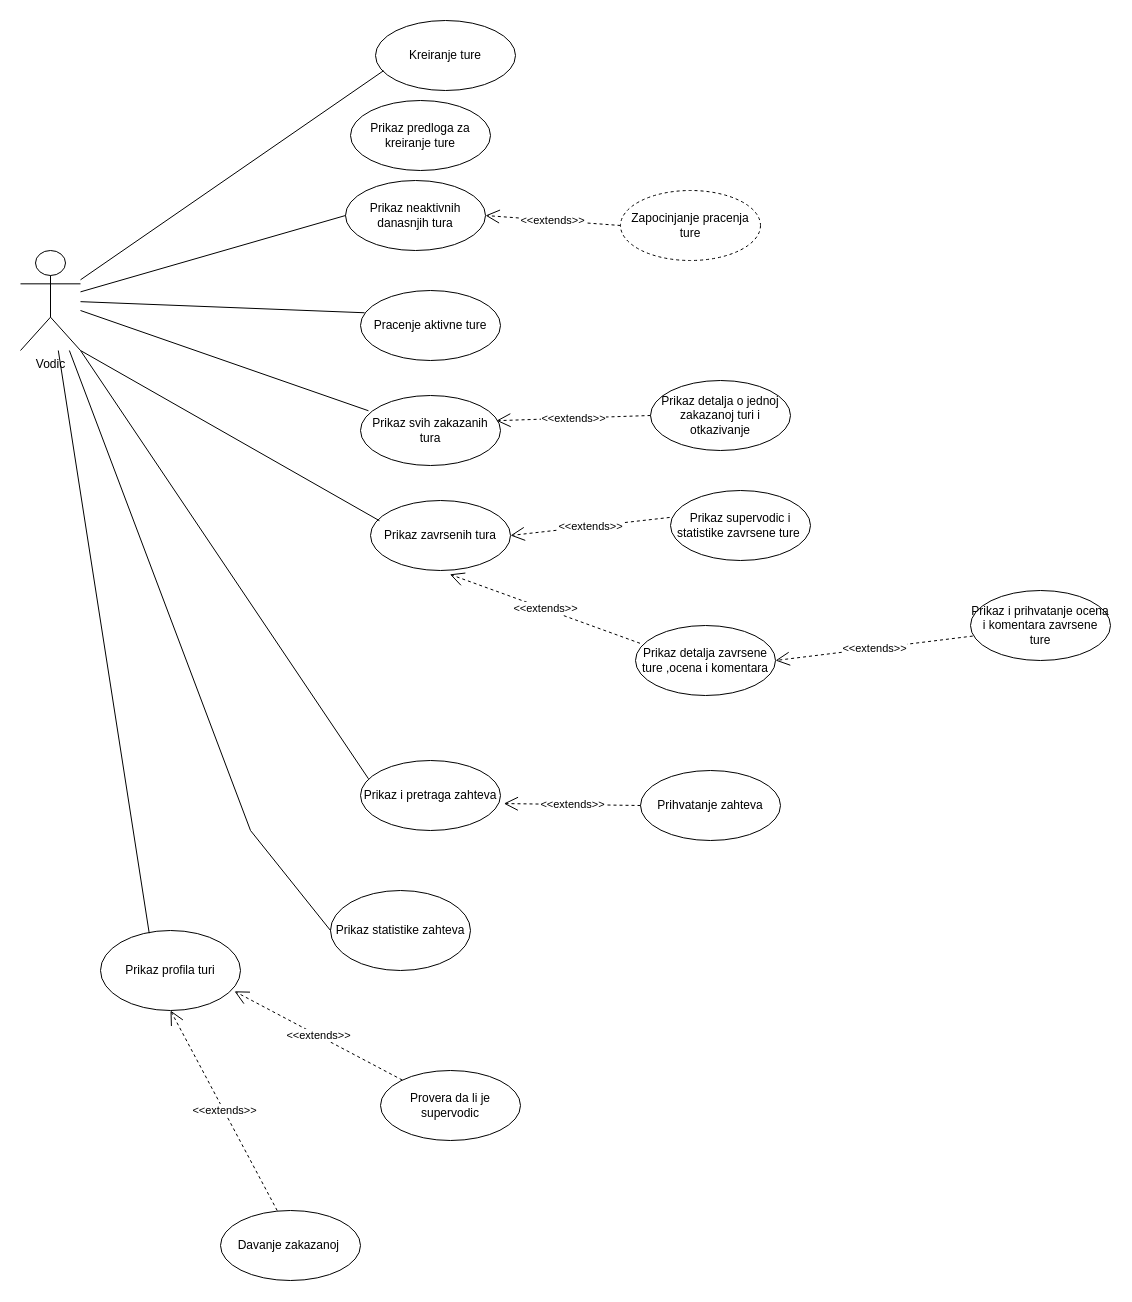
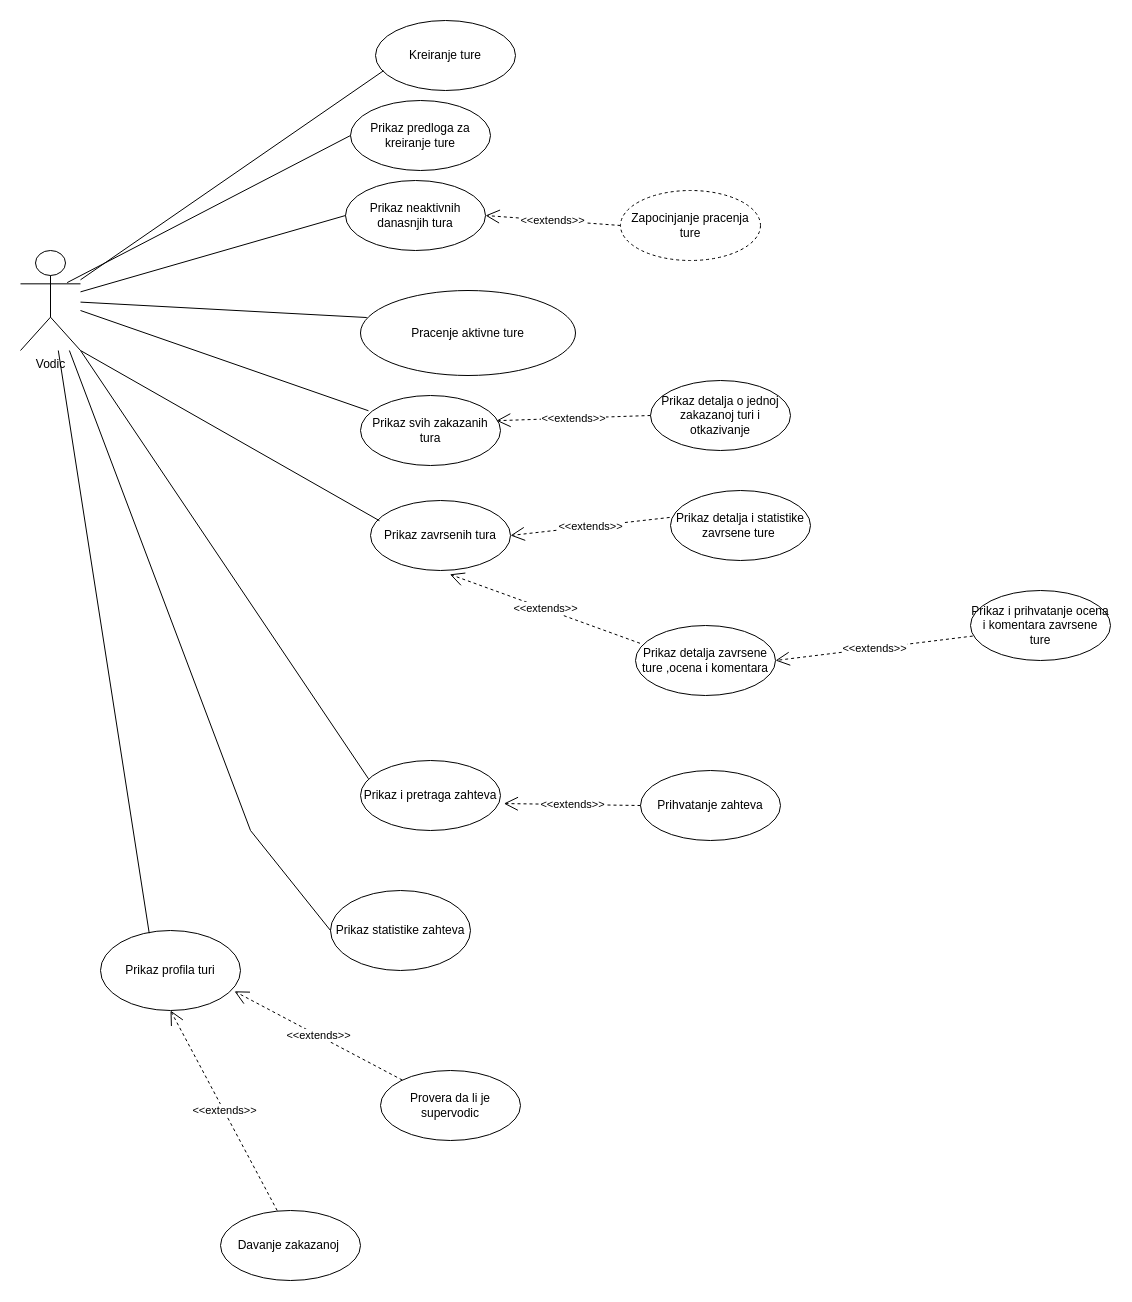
+ <mxCell id="22" value="" style="endArrow=none;html=1;rounded=0;entryX=0;entryY=0.5;entryDx=0;entryDy=0;exitX=0.778;exitY=0.321;exitDx=0;exitDy=0;exitPerimeter=0;" edge="1" parent="1" source="2" target="21"><mxGeometry width="50" height="50" relative="1" as="geometry"><mxPoint x="50" y="360" as="sourcePoint" /><mxPoint x="328" y="152" as="targetPoint" /></mxGeometry></mxCell>
- <mxCell id="9" value="Pracenje aktivne ture" style="ellipse;whiteSpace=wrap;html=1;" vertex="1" parent="1"><mxGeometry x="360" y="290" width="140" height="70" as="geometry" /></mxCell>
+ <mxCell id="9" value="Pracenje aktivne ture" style="ellipse;whiteSpace=wrap;html=1;" vertex="1" parent="1"><mxGeometry x="360" y="290" width="215" height="85" as="geometry" /></mxCell>
- <mxCell id="23" value="Prikaz supervodic i statistike zavrsene ture&amp;nbsp;" style="ellipse;whiteSpace=wrap;html=1;" vertex="1" parent="1"><mxGeometry x="670" y="490" width="140" height="70" as="geometry" /></mxCell>
+ <mxCell id="23" value="Prikaz detalja i statistike zavrsene ture&amp;nbsp;" style="ellipse;whiteSpace=wrap;html=1;" vertex="1" parent="1"><mxGeometry x="670" y="490" width="140" height="70" as="geometry" /></mxCell>
